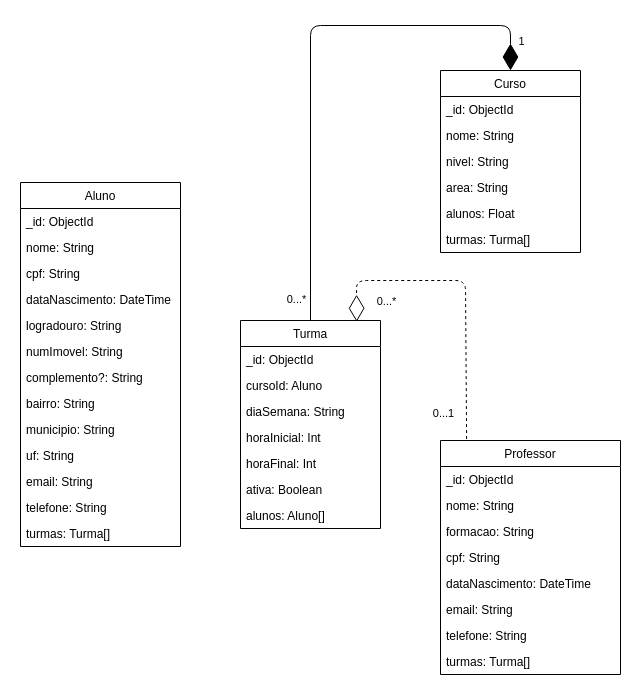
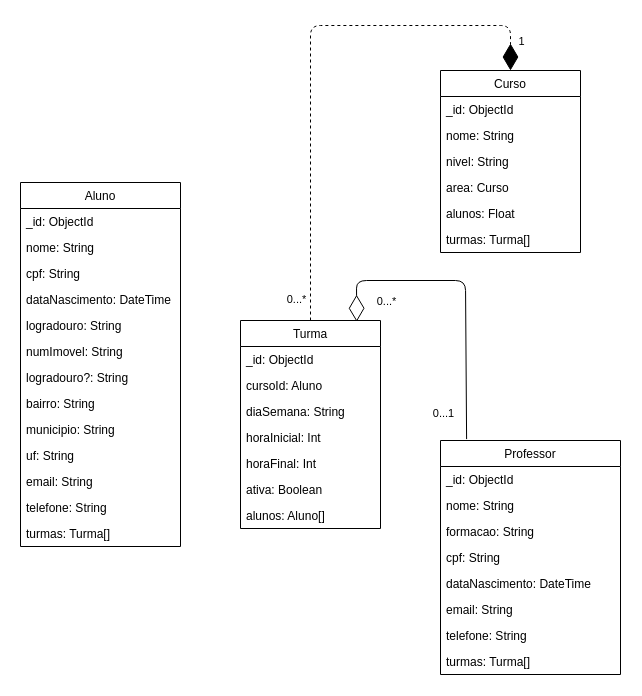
- <mxCell id="40" value="" style="endArrow=diamondThin;endFill=1;endSize=24;html=1;entryX=0.5;entryY=0;entryDx=0;entryDy=0;exitX=0.5;exitY=0;exitDx=0;exitDy=0;" parent="1" source="25" target="33" edge="1"><mxGeometry width="160" relative="1" as="geometry"><mxPoint x="310" y="270" as="sourcePoint" /><mxPoint x="510" y="60" as="targetPoint" /><Array as="points"><mxPoint x="310" y="20" /><mxPoint x="510" y="20" /></Array></mxGeometry></mxCell>
+ <mxCell id="40" value="" style="endArrow=diamondThin;endFill=1;endSize=24;html=1;entryX=0.5;entryY=0;entryDx=0;entryDy=0;exitX=0.5;exitY=0;exitDx=0;exitDy=0;dashed=1;" parent="1" source="25" target="33" edge="1"><mxGeometry width="160" relative="1" as="geometry"><mxPoint x="310" y="270" as="sourcePoint" /><mxPoint x="510" y="60" as="targetPoint" /><Array as="points"><mxPoint x="310" y="20" /><mxPoint x="510" y="20" /></Array></mxGeometry></mxCell>
- <mxCell id="37" value="area: String" style="text;strokeColor=none;fillColor=none;align=left;verticalAlign=top;spacingLeft=4;spacingRight=4;overflow=hidden;rotatable=0;points=[[0,0.5],[1,0.5]];portConstraint=eastwest;" parent="33" vertex="1"><mxGeometry y="104" width="140" height="26" as="geometry" /></mxCell>
+ <mxCell id="37" value="area: Curso" style="text;strokeColor=none;fillColor=none;align=left;verticalAlign=top;spacingLeft=4;spacingRight=4;overflow=hidden;rotatable=0;points=[[0,0.5],[1,0.5]];portConstraint=eastwest;" parent="33" vertex="1"><mxGeometry y="104" width="140" height="26" as="geometry" /></mxCell>
- <mxCell id="43" value="" style="endArrow=diamondThin;endFill=0;endSize=24;html=1;entryX=0.83;entryY=0.006;entryDx=0;entryDy=0;entryPerimeter=0;exitX=0.145;exitY=-0.006;exitDx=0;exitDy=0;exitPerimeter=0;dashed=1;" parent="1" source="16" target="25" edge="1"><mxGeometry width="160" relative="1" as="geometry"><mxPoint x="495" y="415" as="sourcePoint" /><mxPoint x="355" y="265" as="targetPoint" /><Array as="points"><mxPoint x="465" y="275" /><mxPoint x="356" y="275" /></Array></mxGeometry></mxCell>
+ <mxCell id="43" value="" style="endArrow=diamondThin;endFill=0;endSize=24;html=1;entryX=0.83;entryY=0.006;entryDx=0;entryDy=0;entryPerimeter=0;exitX=0.145;exitY=-0.006;exitDx=0;exitDy=0;exitPerimeter=0;" parent="1" source="16" target="25" edge="1"><mxGeometry width="160" relative="1" as="geometry"><mxPoint x="495" y="415" as="sourcePoint" /><mxPoint x="355" y="265" as="targetPoint" /><Array as="points"><mxPoint x="465" y="275" /><mxPoint x="356" y="275" /></Array></mxGeometry></mxCell>
- <mxCell id="9" value="complemento?: String" style="text;strokeColor=none;fillColor=none;align=left;verticalAlign=top;spacingLeft=4;spacingRight=4;overflow=hidden;rotatable=0;points=[[0,0.5],[1,0.5]];portConstraint=eastwest;" parent="2" vertex="1"><mxGeometry y="182" width="160" height="26" as="geometry" /></mxCell>
+ <mxCell id="9" value="logradouro?: String" style="text;strokeColor=none;fillColor=none;align=left;verticalAlign=top;spacingLeft=4;spacingRight=4;overflow=hidden;rotatable=0;points=[[0,0.5],[1,0.5]];portConstraint=eastwest;" parent="2" vertex="1"><mxGeometry y="182" width="160" height="26" as="geometry" /></mxCell>
